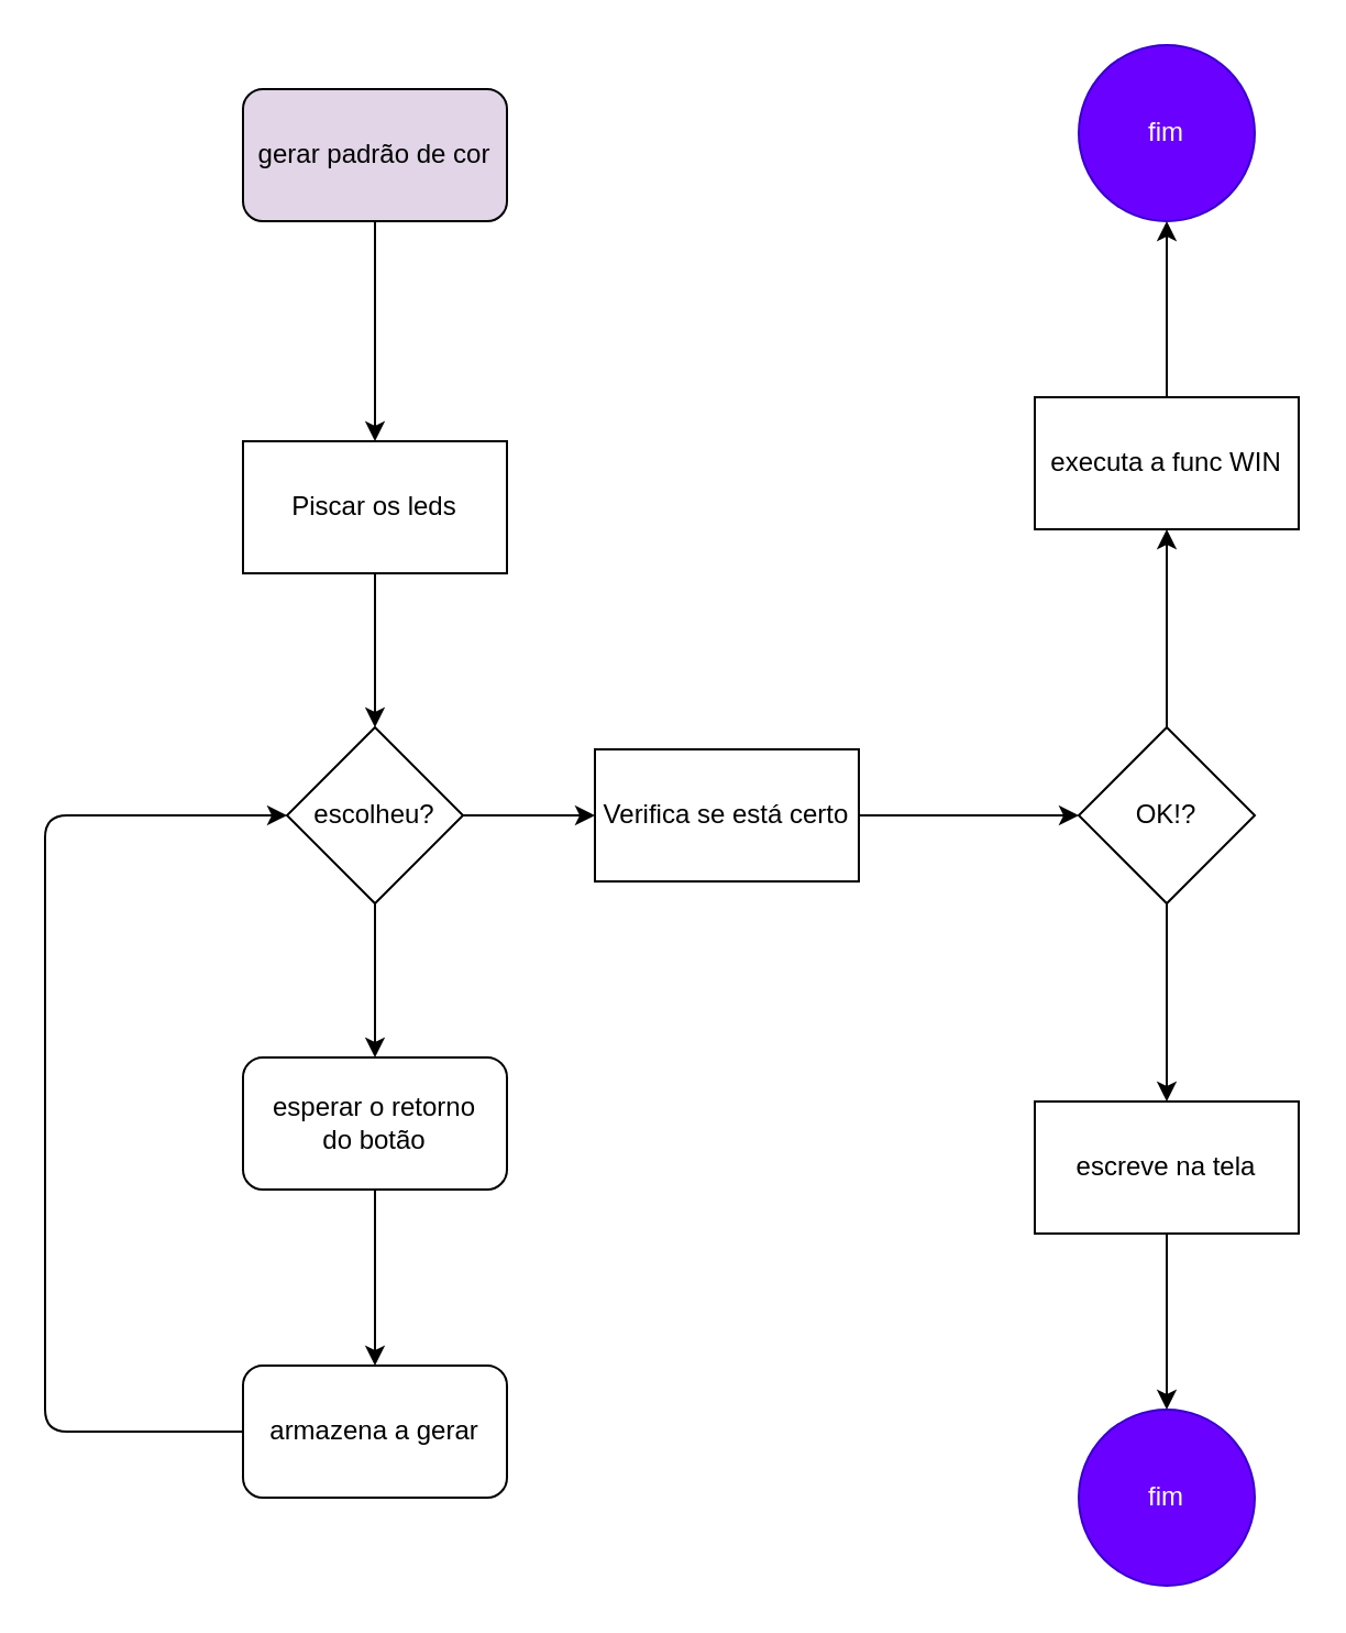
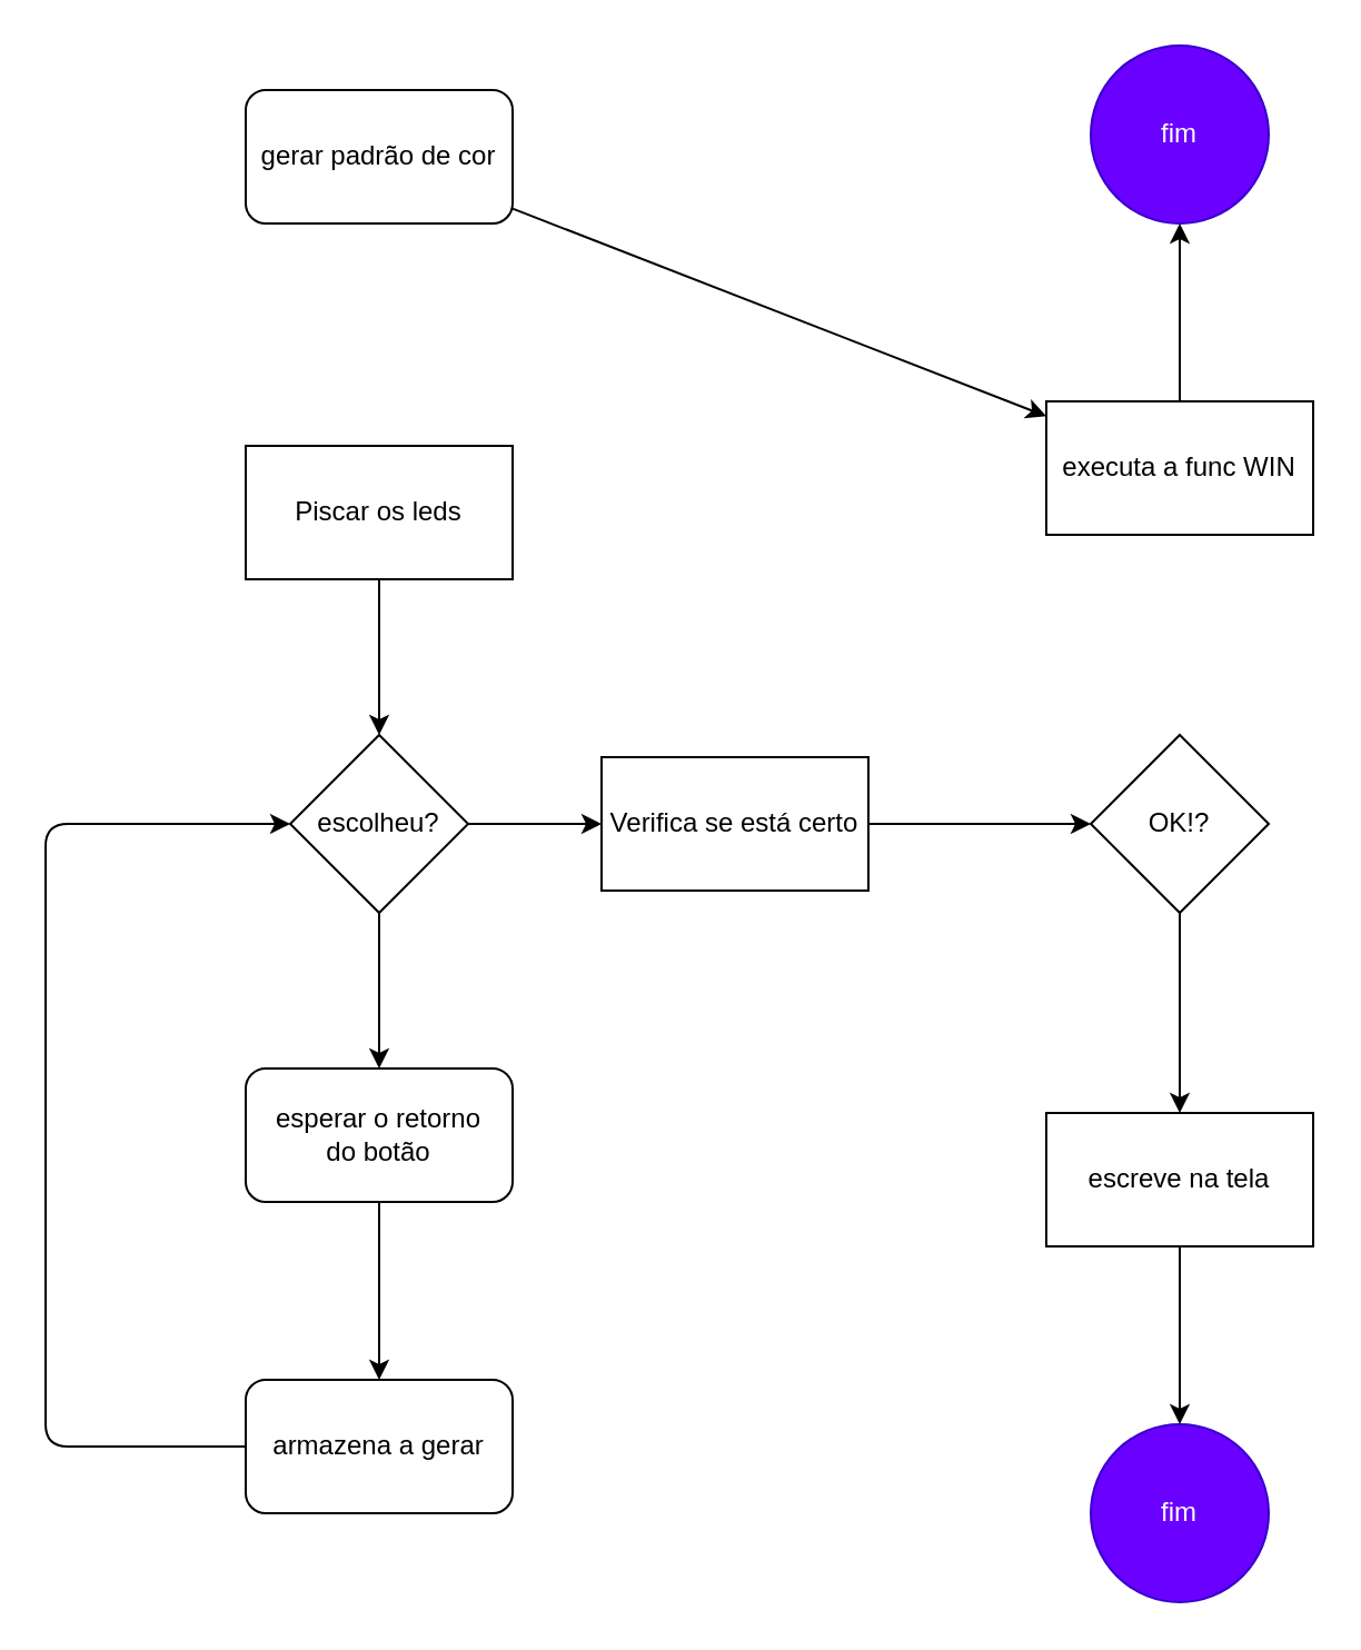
- <mxCell id="3" value="gerar padrão de cor" style="rounded=1;whiteSpace=wrap;html=1;fillColor=#e1d5e7;" vertex="1" parent="1"><mxGeometry x="110" y="40" width="120" height="60" as="geometry" /></mxCell>
+ <mxCell id="3" value="gerar padrão de cor" style="rounded=1;whiteSpace=wrap;html=1;" vertex="1" parent="1"><mxGeometry x="110" y="40" width="120" height="60" as="geometry" /></mxCell>
- <mxCell id="2" style="edgeStyle=none;html=1;entryX=0.5;entryY=0;entryDx=0;entryDy=0;" edge="1" parent="1" source="3" target="5"><mxGeometry relative="1" as="geometry" /></mxCell>
+ <mxCell id="2" style="edgeStyle=none;html=1;" edge="1" parent="1" source="3" target="19"><mxGeometry relative="1" as="geometry" /></mxCell>
- <mxCell id="15" value="" style="edgeStyle=none;html=1;" edge="1" parent="1" source="17" target="19"><mxGeometry relative="1" as="geometry" /></mxCell>
